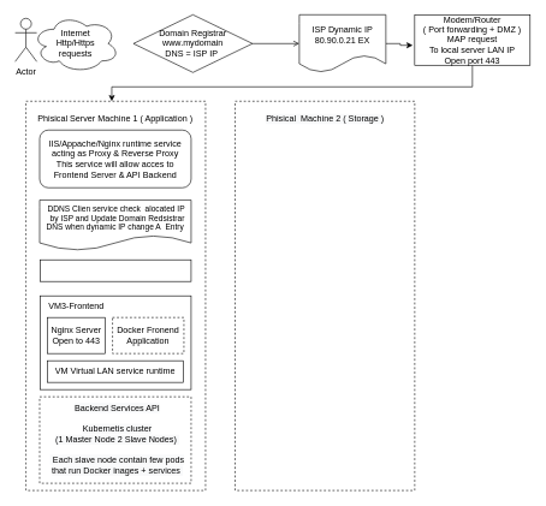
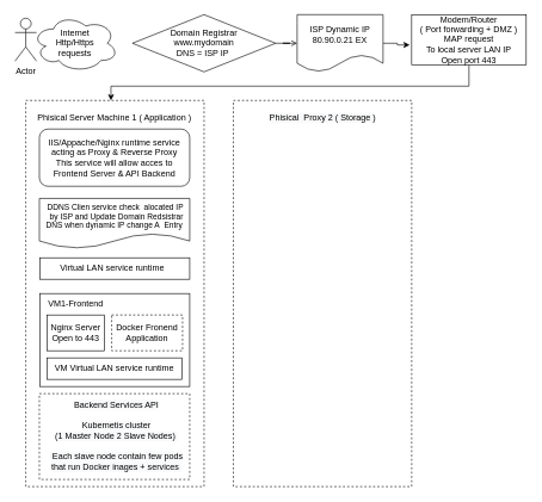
- <mxCell id="5" value="Domain Registrar&lt;br&gt;www.mydomain &lt;br&gt;DNS = ISP IP&amp;nbsp;" style="rhombus;whiteSpace=wrap;html=1;" vertex="1" parent="1"><mxGeometry x="184" y="20" width="165" height="80" as="geometry" /></mxCell>
+ <mxCell id="5" value="Domain Registrar&lt;br&gt;www.mydomain &lt;br&gt;DNS = ISP IP&amp;nbsp;" style="rhombus;whiteSpace=wrap;html=1;" vertex="1" parent="1"><mxGeometry x="184" y="20" width="200" height="80" as="geometry" /></mxCell>
- <mxCell id="28" value="&#10;&#10;&lt;span style=&quot;color: rgb(0, 0, 0); font-family: helvetica; font-size: 12px; font-style: normal; font-weight: 400; letter-spacing: normal; text-align: center; text-indent: 0px; text-transform: none; word-spacing: 0px; background-color: rgb(248, 249, 250); display: inline; float: none;&quot;&gt;Phisical&amp;nbsp; Machine 2 ( Storage )&lt;/span&gt;&#10;&#10;" style="text;html=1;strokeColor=none;fillColor=none;align=center;verticalAlign=middle;whiteSpace=wrap;rounded=0;dashed=1;fontSize=12;" vertex="1" parent="1"><mxGeometry x="364.5" y="150" width="170" height="30" as="geometry" /></mxCell>
+ <mxCell id="28" value="&#10;&#10;&lt;span style=&quot;color: rgb(0, 0, 0); font-family: helvetica; font-size: 12px; font-style: normal; font-weight: 400; letter-spacing: normal; text-align: center; text-indent: 0px; text-transform: none; word-spacing: 0px; background-color: rgb(248, 249, 250); display: inline; float: none;&quot;&gt;Phisical&amp;nbsp; Proxy 2 ( Storage )&lt;/span&gt;&#10;&#10;" style="text;html=1;strokeColor=none;fillColor=none;align=center;verticalAlign=middle;whiteSpace=wrap;rounded=0;dashed=1;fontSize=12;" vertex="1" parent="1"><mxGeometry x="364.5" y="150" width="170" height="30" as="geometry" /></mxCell>
+ <mxCell id="22" value="Virtual LAN service runtime" style="text;html=1;strokeColor=none;fillColor=none;align=center;verticalAlign=middle;whiteSpace=wrap;rounded=0;" vertex="1" parent="1"><mxGeometry x="64" y="360" width="184" height="30" as="geometry" /></mxCell>
- <mxCell id="13" value="VM3-Frontend" style="text;html=1;strokeColor=none;fillColor=none;align=center;verticalAlign=middle;whiteSpace=wrap;rounded=0;" vertex="1" parent="1"><mxGeometry x="55" y="410" width="100" height="30" as="geometry" /></mxCell>
+ <mxCell id="13" value="VM1-Frontend" style="text;html=1;strokeColor=none;fillColor=none;align=center;verticalAlign=middle;whiteSpace=wrap;rounded=0;" vertex="1" parent="1"><mxGeometry x="55" y="410" width="100" height="30" as="geometry" /></mxCell>
